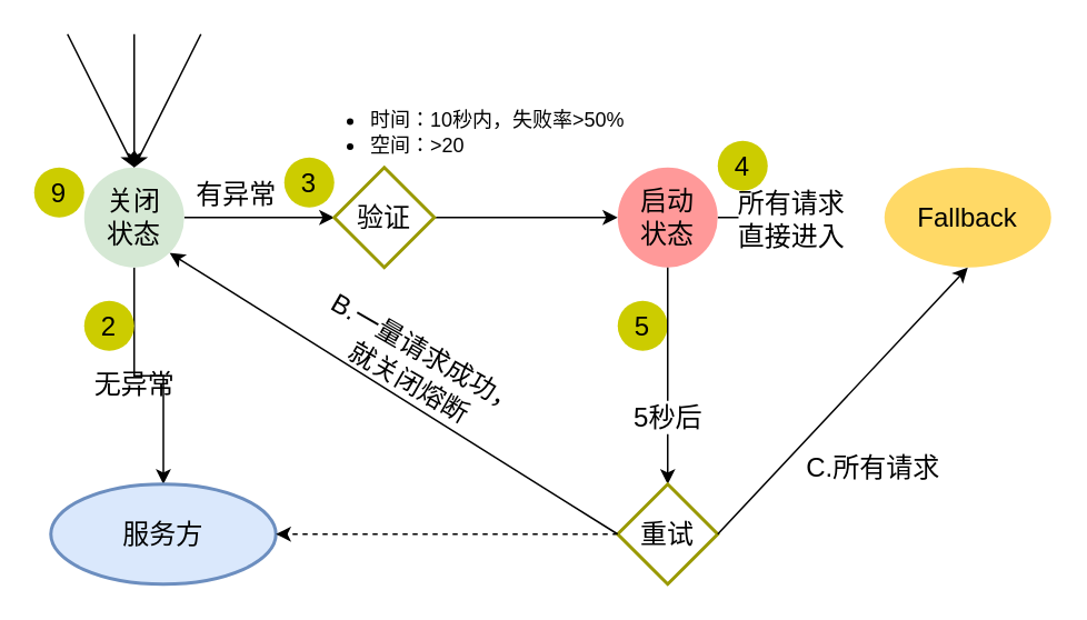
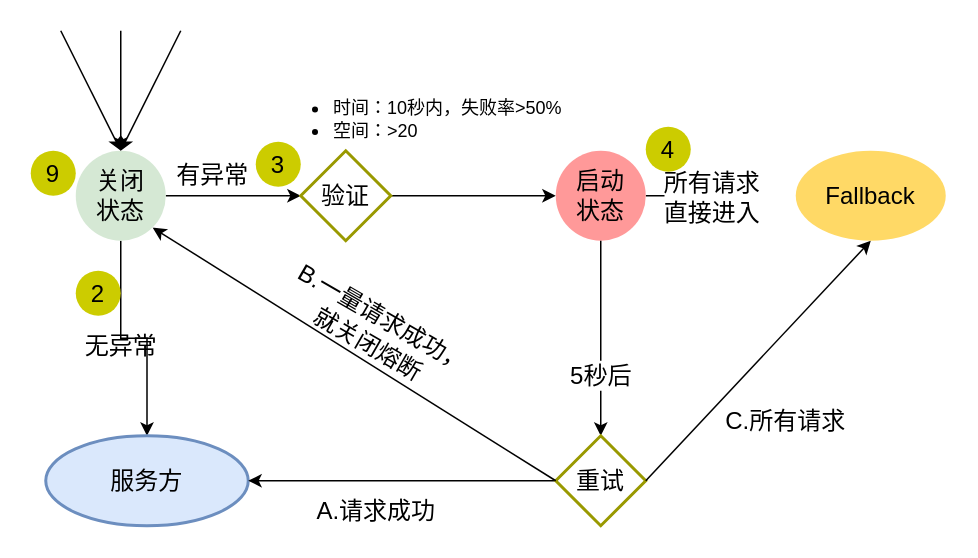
- <mxCell id="25" value="&lt;font style=&quot;font-size: 16px&quot;&gt;5&lt;/font&gt;" style="strokeWidth=2;html=1;shape=mxgraph.flowchart.start_2;whiteSpace=wrap;fillColor=#CCCC00;strokeColor=none;" vertex="1" parent="1"><mxGeometry x="370" y="180" width="30" height="30" as="geometry" /></mxCell>
- <mxCell id="22" style="edgeStyle=orthogonalEdgeStyle;rounded=0;orthogonalLoop=1;jettySize=auto;html=1;exitX=0;exitY=0.5;exitDx=0;exitDy=0;exitPerimeter=0;fontSize=12;strokeColor=#000000;dashed=1;" edge="1" parent="1" source="23" target="9"><mxGeometry relative="1" as="geometry" /></mxCell>
+ <mxCell id="22" style="edgeStyle=orthogonalEdgeStyle;rounded=0;orthogonalLoop=1;jettySize=auto;html=1;exitX=0;exitY=0.5;exitDx=0;exitDy=0;exitPerimeter=0;fontSize=12;strokeColor=#000000;" edge="1" parent="1" source="23" target="9"><mxGeometry relative="1" as="geometry" /></mxCell>
+ <mxCell id="28" value="A.请求成功" style="text;html=1;align=center;verticalAlign=middle;resizable=0;points=[];autosize=1;strokeColor=none;fillColor=none;fontSize=16;" vertex="1" parent="1"><mxGeometry x="205" y="330" width="90" height="20" as="geometry" /></mxCell>
